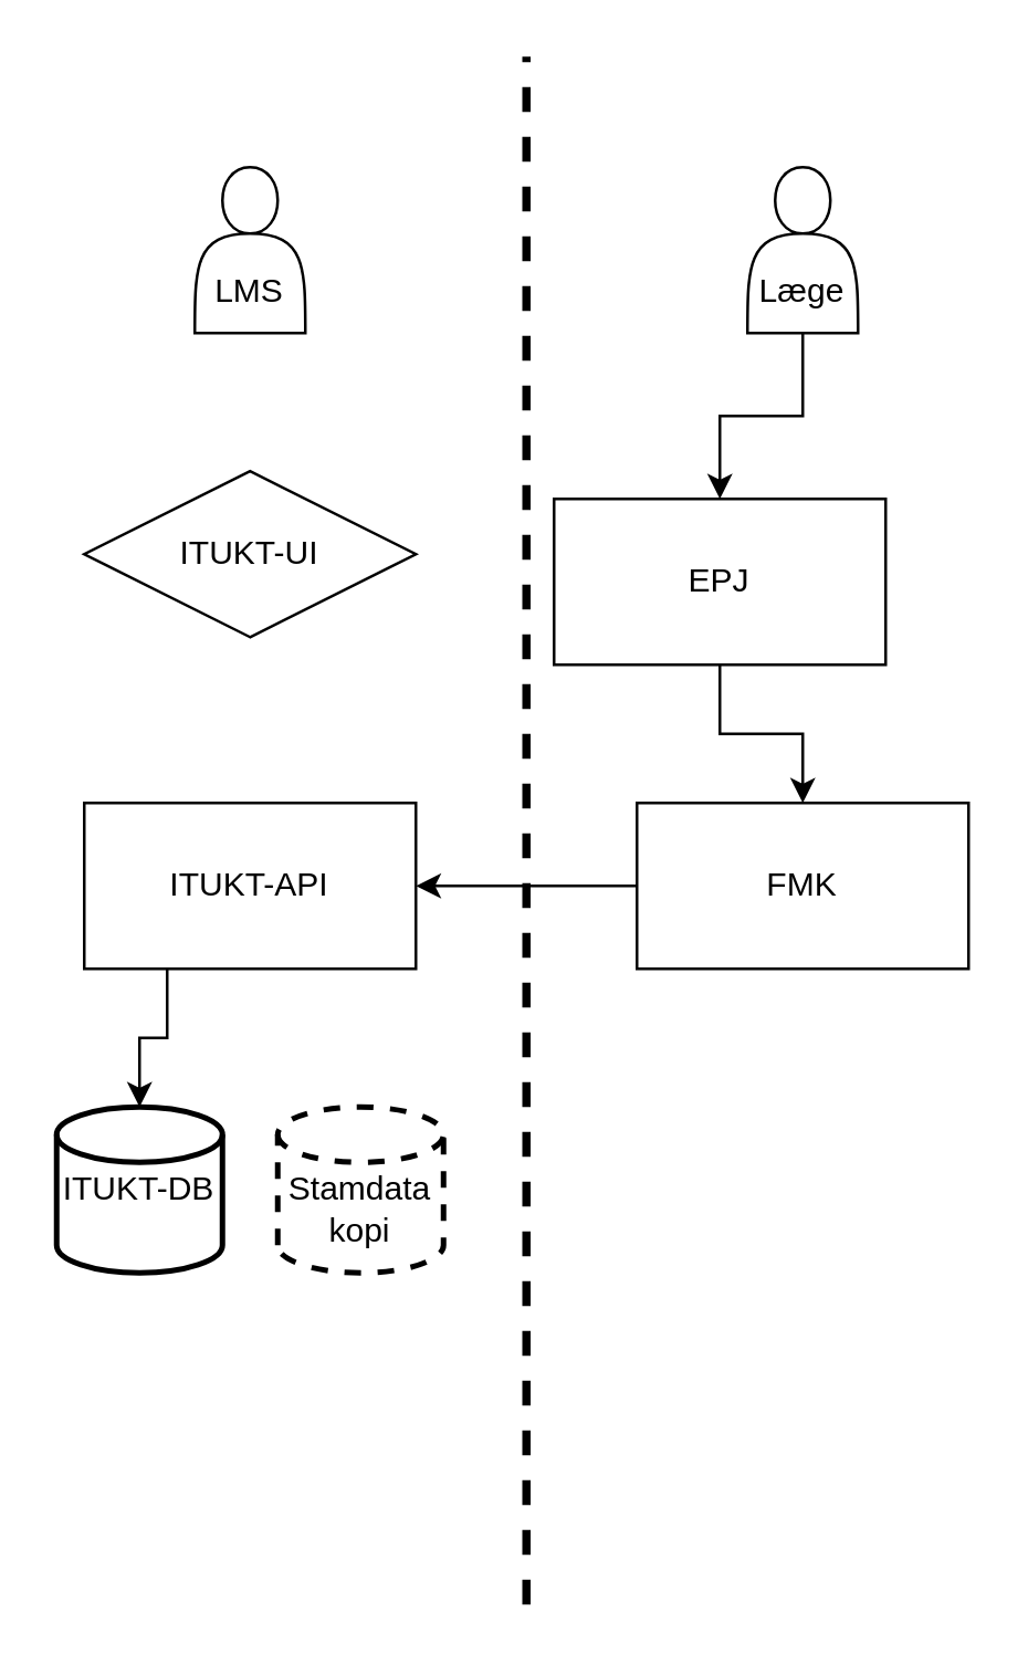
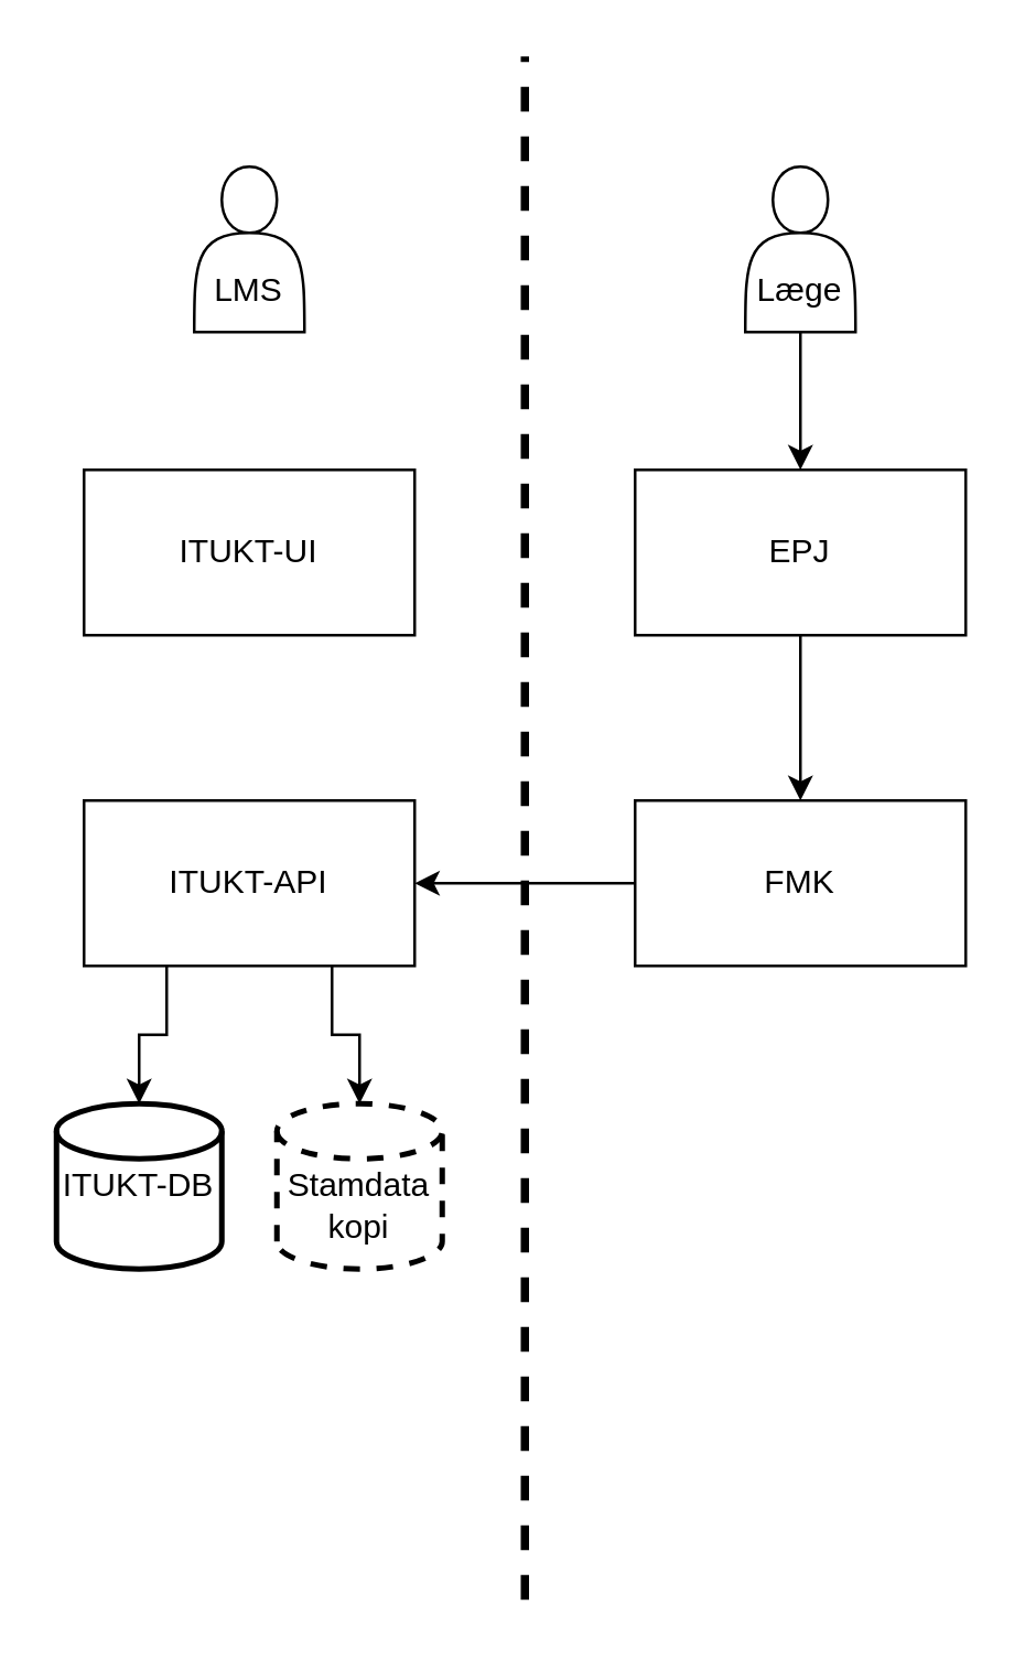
- <mxCell id="2" value="ITUKT-UI" style="rhombus;whiteSpace=wrap;html=1;flipH=1;flipV=1;" vertex="1" parent="1"><mxGeometry x="30" y="170" width="120" height="60" as="geometry" /></mxCell>
+ <mxCell id="2" value="ITUKT-UI" style="rounded=0;whiteSpace=wrap;html=1;flipH=1;flipV=1;" vertex="1" parent="1"><mxGeometry x="30" y="170" width="120" height="60" as="geometry" /></mxCell>
- <mxCell id="8" value="EPJ" style="rounded=0;whiteSpace=wrap;html=1;flipH=1;flipV=1;" vertex="1" parent="1"><mxGeometry x="200" y="180" width="120" height="60" as="geometry" /></mxCell>
+ <mxCell id="8" value="EPJ" style="rounded=0;whiteSpace=wrap;html=1;flipH=1;flipV=1;" vertex="1" parent="1"><mxGeometry x="230" y="170" width="120" height="60" as="geometry" /></mxCell>
+ <mxCell id="15" style="edgeStyle=orthogonalEdgeStyle;rounded=0;orthogonalLoop=1;jettySize=auto;html=1;exitX=0.75;exitY=1;exitDx=0;exitDy=0;entryX=0.5;entryY=0;entryDx=0;entryDy=0;entryPerimeter=0;" edge="1" parent="1" source="3" target="14"><mxGeometry relative="1" as="geometry" /></mxCell>
